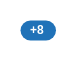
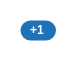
- <mxCell id="2" value="+8" style="rounded=1;whiteSpace=wrap;html=1;arcSize=50;strokeColor=none;strokeWidth=1;fontColor=#FFFFFF;whiteSpace=wrap;align=left;verticalAlign=middle;spacingLeft=0;fontStyle=1;fontSize=12;spacing=10;fillColor=#2072B8;" vertex="1" parent="1"><mxGeometry x="20" y="20" width="35.5" height="20" as="geometry" /></mxCell>
+ <mxCell id="2" value="+1" style="rounded=1;whiteSpace=wrap;html=1;arcSize=50;strokeColor=none;strokeWidth=1;fontColor=#FFFFFF;whiteSpace=wrap;align=left;verticalAlign=middle;spacingLeft=0;fontStyle=1;fontSize=12;spacing=10;fillColor=#2072B8;" vertex="1" parent="1"><mxGeometry x="20" y="20" width="35.5" height="20" as="geometry" /></mxCell>
